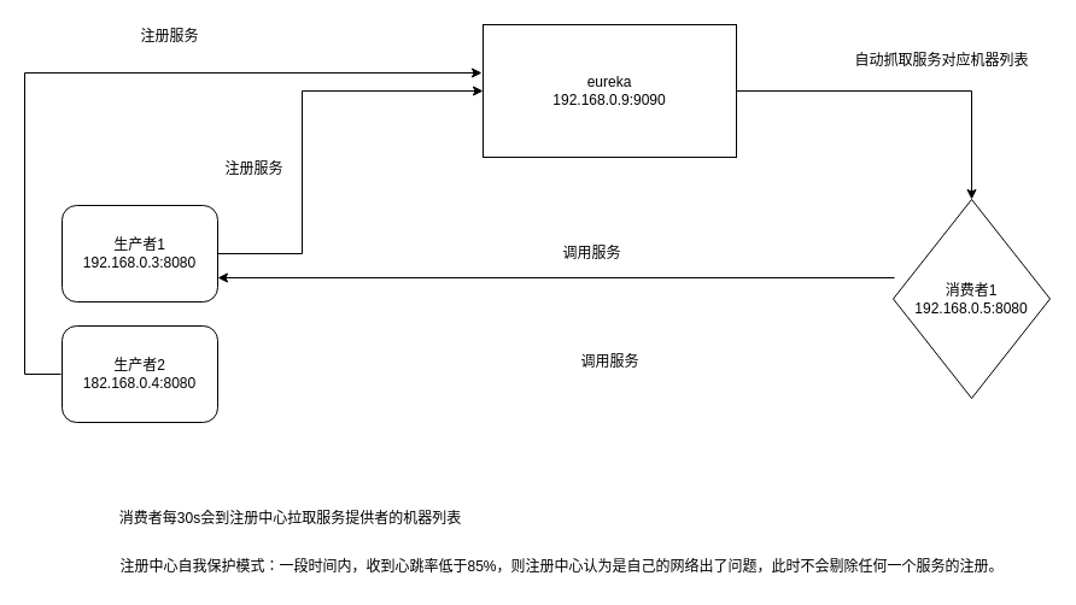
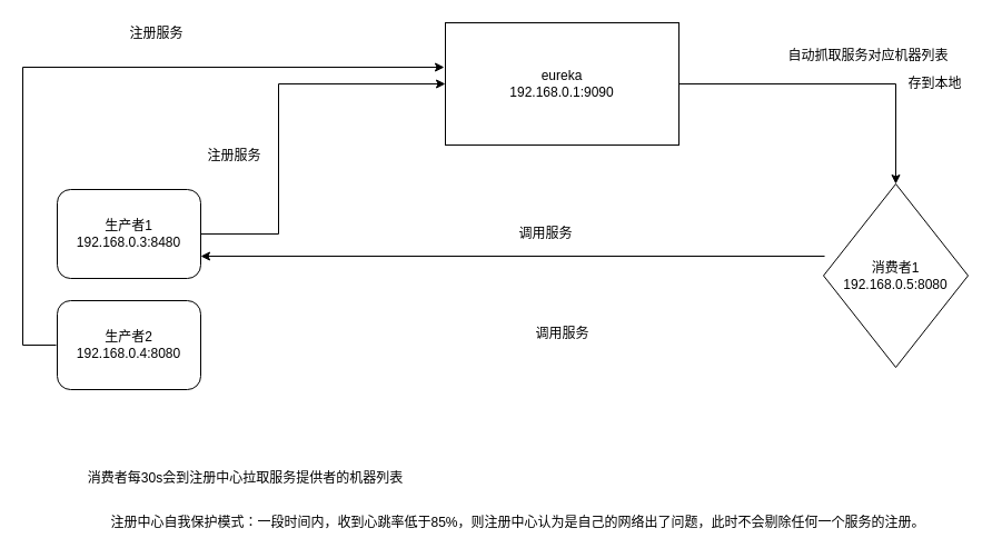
- <mxCell id="3" value="eureka&lt;br&gt;192.168.0.9:9090" style="rounded=0;whiteSpace=wrap;html=1;" vertex="1" parent="1"><mxGeometry x="400" y="20" width="210" height="110" as="geometry" /></mxCell>
+ <mxCell id="3" value="eureka&lt;br&gt;192.168.0.1:9090" style="rounded=0;whiteSpace=wrap;html=1;" vertex="1" parent="1"><mxGeometry x="400" y="20" width="210" height="110" as="geometry" /></mxCell>
+ <mxCell id="14" value="存到本地" style="text;html=1;align=center;verticalAlign=middle;resizable=0;points=[];autosize=1;" vertex="1" parent="1"><mxGeometry x="810" y="65" width="60" height="20" as="geometry" /></mxCell>
- <mxCell id="5" value="生产者1&lt;br&gt;192.168.0.3:8080&lt;br&gt;" style="rounded=1;whiteSpace=wrap;html=1;" vertex="1" parent="1"><mxGeometry x="51" y="170" width="129" height="80" as="geometry" /></mxCell>
+ <mxCell id="5" value="生产者1&lt;br&gt;192.168.0.3:8480&lt;br&gt;" style="rounded=1;whiteSpace=wrap;html=1;" vertex="1" parent="1"><mxGeometry x="51" y="170" width="129" height="80" as="geometry" /></mxCell>
- <mxCell id="8" value="生产者2&lt;br&gt;182.168.0.4:8080" style="rounded=1;whiteSpace=wrap;html=1;" vertex="1" parent="1"><mxGeometry x="51" y="270" width="129" height="80" as="geometry" /></mxCell>
+ <mxCell id="8" value="生产者2&lt;br&gt;192.168.0.4:8080" style="rounded=1;whiteSpace=wrap;html=1;" vertex="1" parent="1"><mxGeometry x="51" y="270" width="129" height="80" as="geometry" /></mxCell>
- <mxCell id="16" value="消费者每30s会到注册中心拉取服务提供者的机器列表" style="text;html=1;align=center;verticalAlign=middle;resizable=0;points=[];autosize=1;" vertex="1" parent="1"><mxGeometry x="90" y="420" width="300" height="20" as="geometry" /></mxCell>
+ <mxCell id="16" value="消费者每30s会到注册中心拉取服务提供者的机器列表" style="text;html=1;align=center;verticalAlign=middle;resizable=0;points=[];autosize=1;" vertex="1" parent="1"><mxGeometry x="70" y="420" width="300" height="20" as="geometry" /></mxCell>
